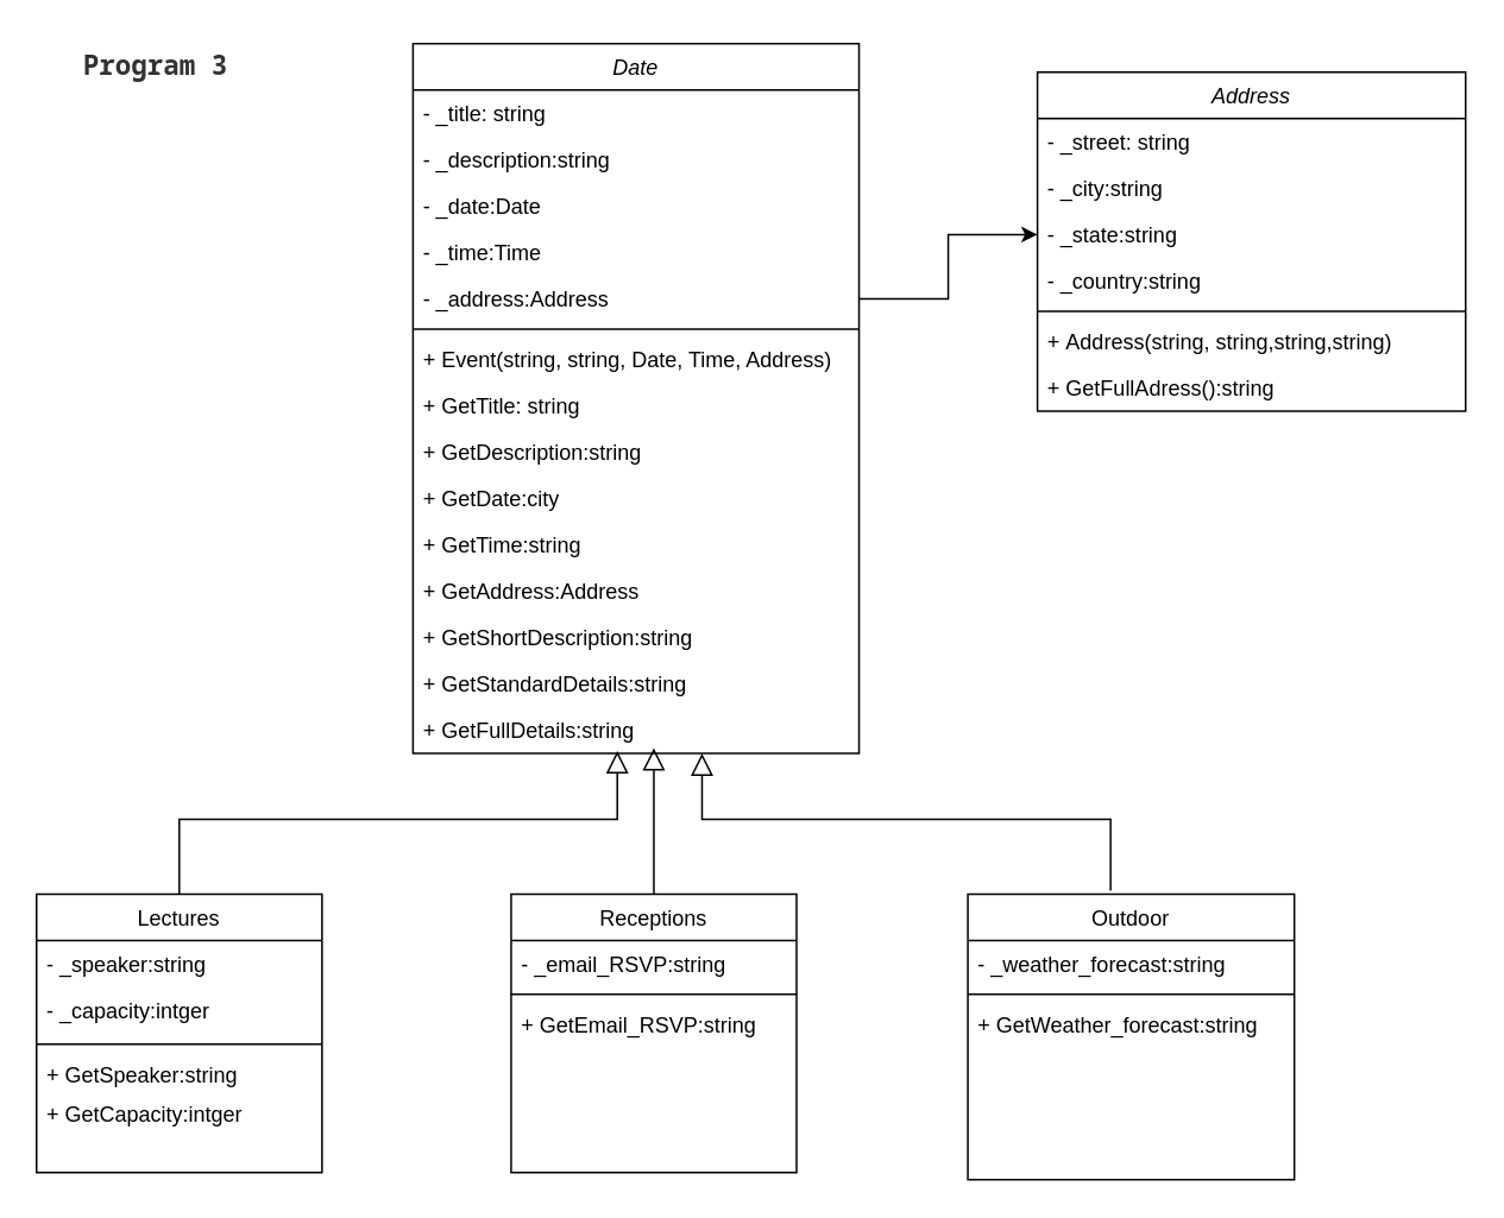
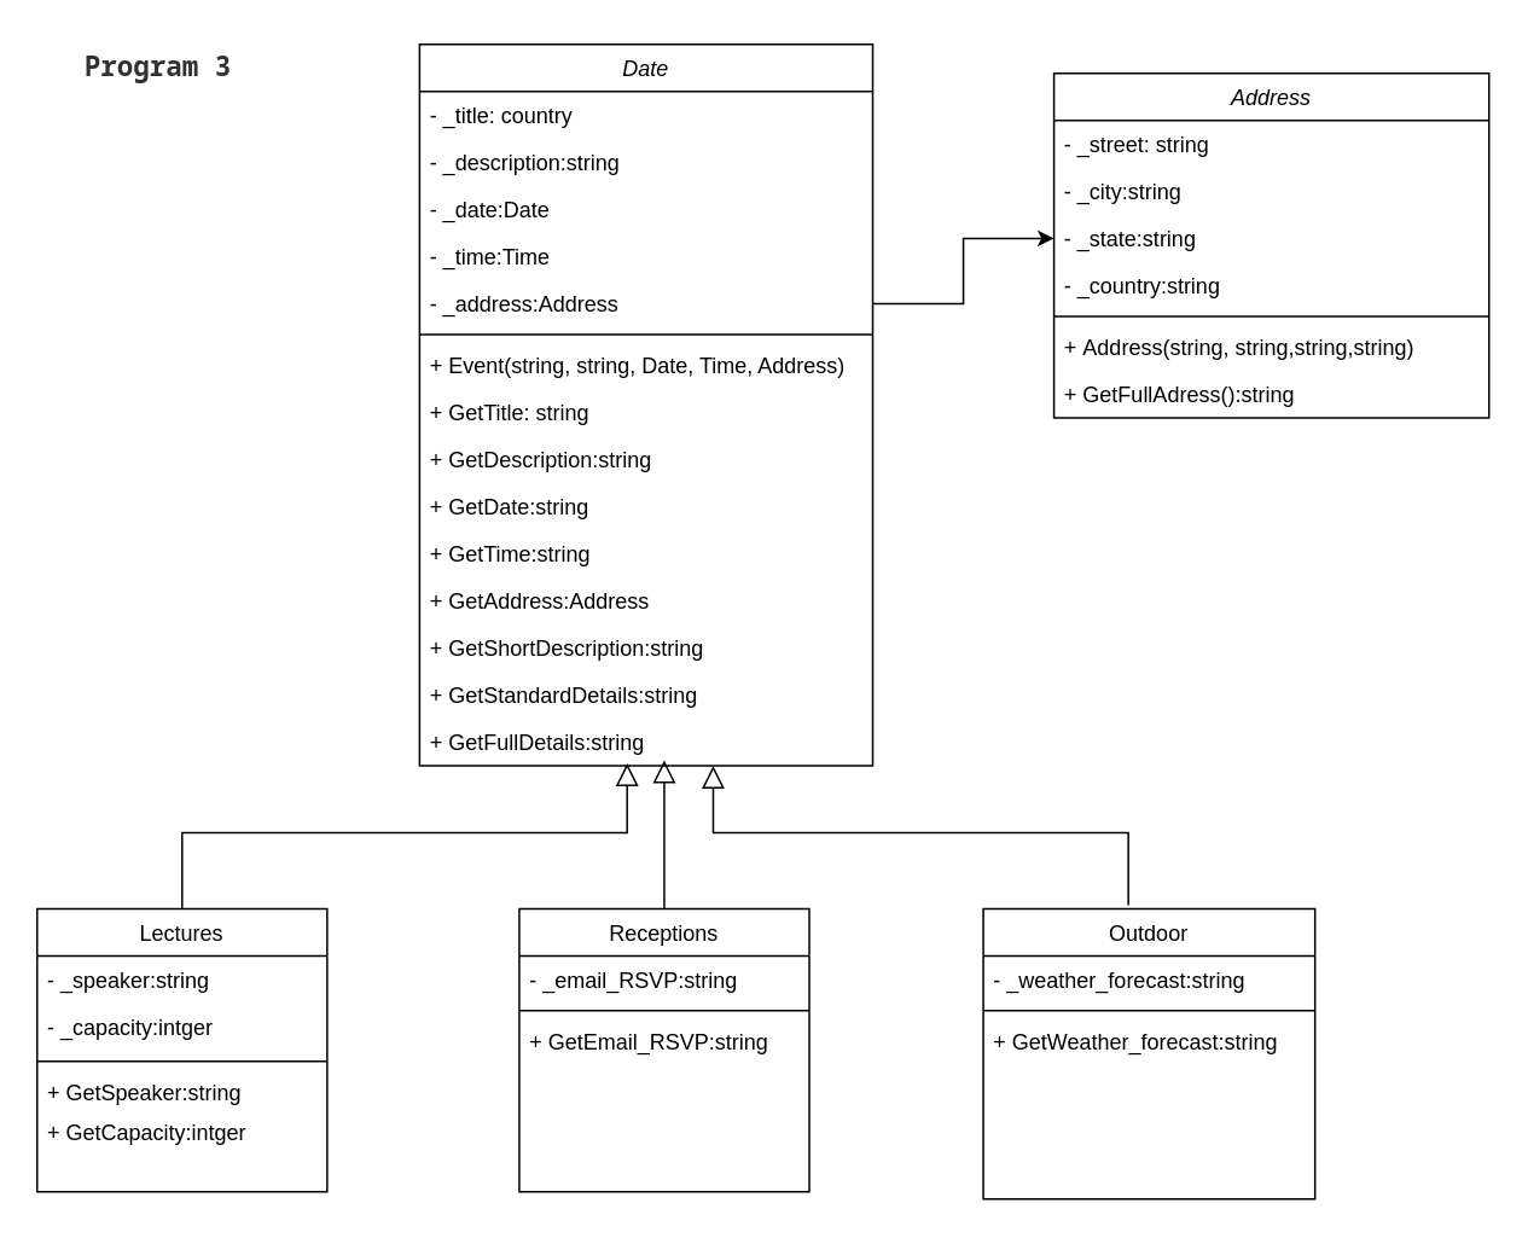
- <mxCell id="10" value="- _title: string" style="text;align=left;verticalAlign=top;spacingLeft=4;spacingRight=4;overflow=hidden;rotatable=0;points=[[0,0.5],[1,0.5]];portConstraint=eastwest;" parent="9" vertex="1"><mxGeometry y="26" width="250" height="26" as="geometry" /></mxCell>
+ <mxCell id="10" value="- _title: country" style="text;align=left;verticalAlign=top;spacingLeft=4;spacingRight=4;overflow=hidden;rotatable=0;points=[[0,0.5],[1,0.5]];portConstraint=eastwest;" parent="9" vertex="1"><mxGeometry y="26" width="250" height="26" as="geometry" /></mxCell>
- <mxCell id="19" value="+ GetDate:city" style="text;align=left;verticalAlign=top;spacingLeft=4;spacingRight=4;overflow=hidden;rotatable=0;points=[[0,0.5],[1,0.5]];portConstraint=eastwest;rounded=0;shadow=0;html=0;" parent="9" vertex="1"><mxGeometry y="242" width="250" height="26" as="geometry" /></mxCell>
+ <mxCell id="19" value="+ GetDate:string" style="text;align=left;verticalAlign=top;spacingLeft=4;spacingRight=4;overflow=hidden;rotatable=0;points=[[0,0.5],[1,0.5]];portConstraint=eastwest;rounded=0;shadow=0;html=0;" parent="9" vertex="1"><mxGeometry y="242" width="250" height="26" as="geometry" /></mxCell>
